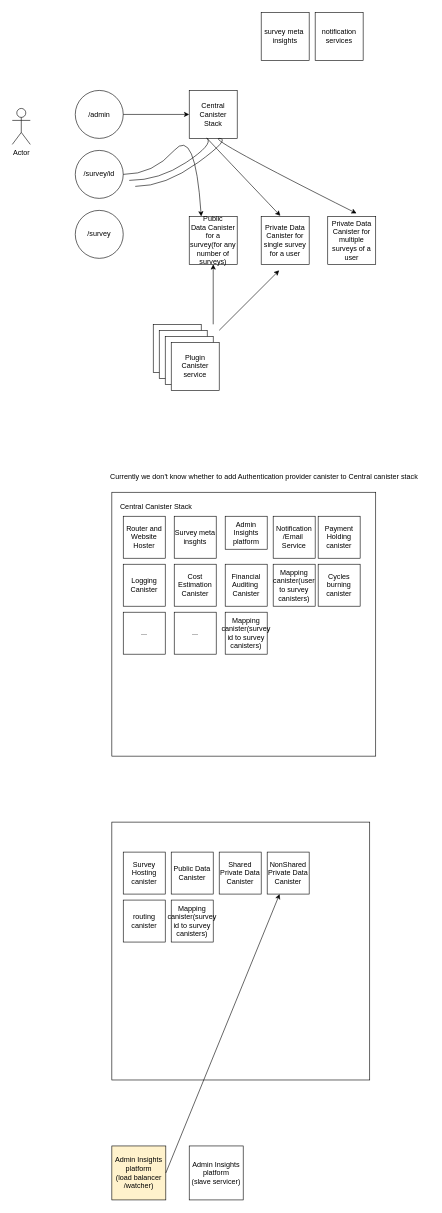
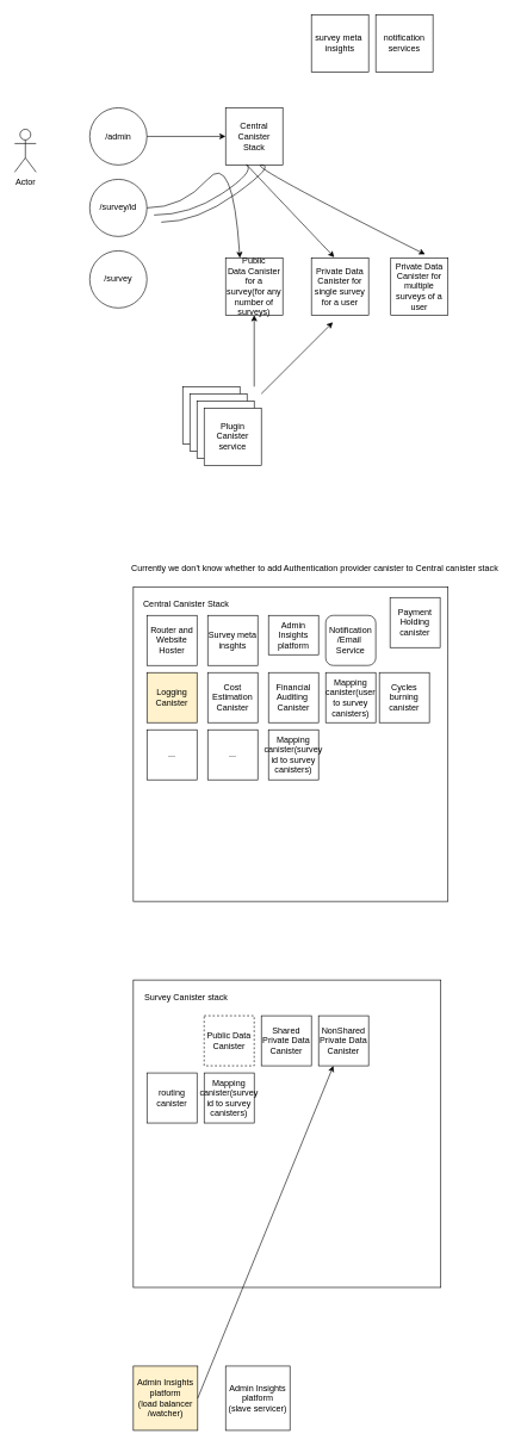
- <mxCell id="23" value="Notification /Email&amp;nbsp; Service" style="whiteSpace=wrap;html=1;aspect=fixed;" vertex="1" parent="1"><mxGeometry x="455" y="860" width="70" height="70" as="geometry" /></mxCell>
+ <mxCell id="23" value="Notification /Email&amp;nbsp; Service" style="whiteSpace=wrap;html=1;aspect=fixed;rounded=1;" vertex="1" parent="1"><mxGeometry x="455" y="860" width="70" height="70" as="geometry" /></mxCell>
- <mxCell id="24" value="Payment Holding canister" style="whiteSpace=wrap;html=1;aspect=fixed;" vertex="1" parent="1"><mxGeometry x="530" y="860" width="70" height="70" as="geometry" /></mxCell>
+ <mxCell id="24" value="Payment Holding canister" style="whiteSpace=wrap;html=1;aspect=fixed;" vertex="1" parent="1"><mxGeometry x="545" y="835" width="70" height="70" as="geometry" /></mxCell>
- <mxCell id="25" value="Logging Canister" style="whiteSpace=wrap;html=1;aspect=fixed;" vertex="1" parent="1"><mxGeometry x="205" y="940" width="70" height="70" as="geometry" /></mxCell>
+ <mxCell id="25" value="Logging Canister" style="whiteSpace=wrap;html=1;aspect=fixed;fillColor=#fff2cc;" vertex="1" parent="1"><mxGeometry x="205" y="940" width="70" height="70" as="geometry" /></mxCell>
+ <mxCell id="37" value="Survey Canister stack" style="text;html=1;strokeColor=none;fillColor=none;align=center;verticalAlign=middle;whiteSpace=wrap;rounded=0;" vertex="1" parent="1"><mxGeometry x="189.57" y="1380" width="140" height="30" as="geometry" /></mxCell>
- <mxCell id="38" value="Survey Hosting canister" style="whiteSpace=wrap;html=1;aspect=fixed;" vertex="1" parent="1"><mxGeometry x="205" y="1420" width="70" height="70" as="geometry" /></mxCell>
- <mxCell id="39" value="Public Data Canister" style="whiteSpace=wrap;html=1;aspect=fixed;" vertex="1" parent="1"><mxGeometry x="285" y="1420" width="70" height="70" as="geometry" /></mxCell>
+ <mxCell id="39" value="Public Data Canister" style="whiteSpace=wrap;html=1;aspect=fixed;dashed=1;" vertex="1" parent="1"><mxGeometry x="285" y="1420" width="70" height="70" as="geometry" /></mxCell>
